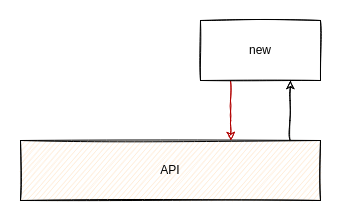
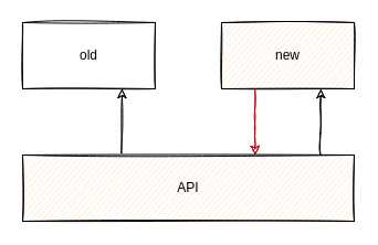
+ <mxCell id="2" value="old" style="rounded=0;whiteSpace=wrap;html=1;sketch=1;" parent="1" vertex="1"><mxGeometry x="20" y="20" width="120" height="60" as="geometry" /></mxCell>
- <mxCell id="7" value="new" style="rounded=0;whiteSpace=wrap;html=1;sketch=1;" parent="1" vertex="1"><mxGeometry x="200" y="20" width="120" height="60" as="geometry" /></mxCell>
+ <mxCell id="7" value="new" style="rounded=0;whiteSpace=wrap;html=1;sketch=1;fillColor=#ffe6cc;" parent="1" vertex="1"><mxGeometry x="200" y="20" width="120" height="60" as="geometry" /></mxCell>
+ <mxCell id="4" value="" style="endArrow=classic;html=1;sketch=1;exitX=0.298;exitY=-0.03;exitDx=0;exitDy=0;entryX=0.75;entryY=1;entryDx=0;entryDy=0;exitPerimeter=0;" parent="1" source="3" target="2" edge="1"><mxGeometry width="50" height="50" relative="1" as="geometry"><mxPoint x="130" y="110" as="sourcePoint" /><mxPoint x="180" y="60" as="targetPoint" /></mxGeometry></mxCell>
